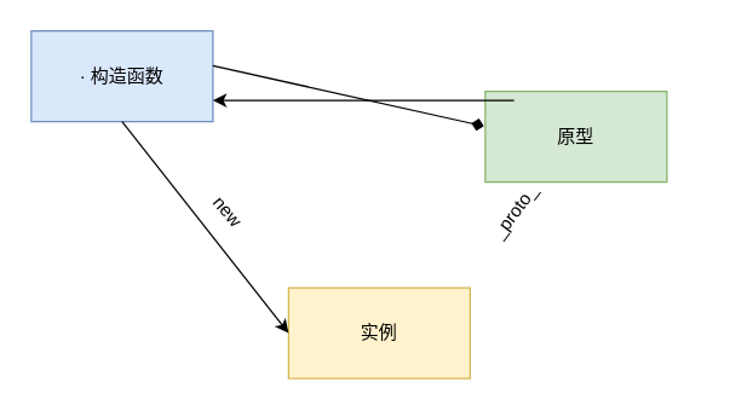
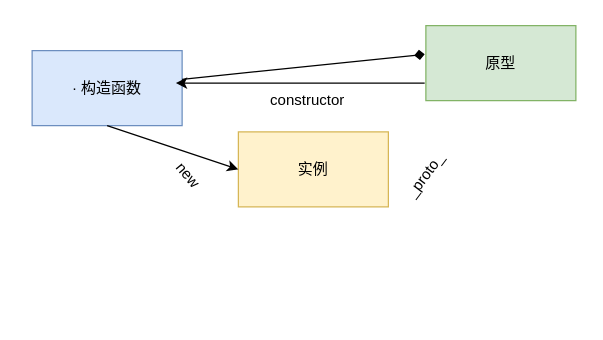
- <mxCell id="3" value=" · 构造函数" style="rounded=0;whiteSpace=wrap;html=1;container=1;fillColor=#dae8fc;strokeColor=#6c8ebf;" vertex="1" parent="2"><mxGeometry width="120" height="60" as="geometry"><mxRectangle x="120" y="140" width="90" height="20" as="alternateBounds" /></mxGeometry></mxCell>
+ <mxCell id="3" value=" · 构造函数" style="rounded=0;whiteSpace=wrap;html=1;container=1;fillColor=#dae8fc;strokeColor=#6c8ebf;" vertex="1" parent="2"><mxGeometry x="5" y="20" width="120" height="60" as="geometry"><mxRectangle x="120" y="140" width="90" height="20" as="alternateBounds" /></mxGeometry></mxCell>
+ <mxCell id="8" value="constructor" style="text;html=1;align=center;verticalAlign=middle;resizable=0;points=[];autosize=1;strokeColor=none;" vertex="1" parent="2"><mxGeometry x="190" y="50" width="70" height="20" as="geometry" /></mxCell>
- <mxCell id="4" value=" 原型" style="rounded=0;whiteSpace=wrap;html=1;container=1;fillColor=#d5e8d4;strokeColor=#82b366;" vertex="1" parent="2"><mxGeometry x="300" y="40" width="120" height="60" as="geometry"><mxRectangle x="440" y="140" width="60" height="20" as="alternateBounds" /></mxGeometry></mxCell>
+ <mxCell id="4" value=" 原型" style="rounded=0;whiteSpace=wrap;html=1;container=1;fillColor=#d5e8d4;strokeColor=#82b366;" vertex="1" parent="2"><mxGeometry x="320" width="120" height="60" as="geometry"><mxRectangle x="440" y="140" width="60" height="20" as="alternateBounds" /></mxGeometry></mxCell>
- <mxCell id="5" value=" 实例" style="rounded=0;whiteSpace=wrap;html=1;container=1;fillColor=#fff2cc;strokeColor=#d6b656;" vertex="1" parent="2"><mxGeometry x="170" y="170" width="120" height="60" as="geometry" /></mxCell>
+ <mxCell id="5" value=" 实例" style="rounded=0;whiteSpace=wrap;html=1;container=1;fillColor=#fff2cc;strokeColor=#d6b656;" vertex="1" parent="2"><mxGeometry x="170" y="85" width="120" height="60" as="geometry" /></mxCell>
